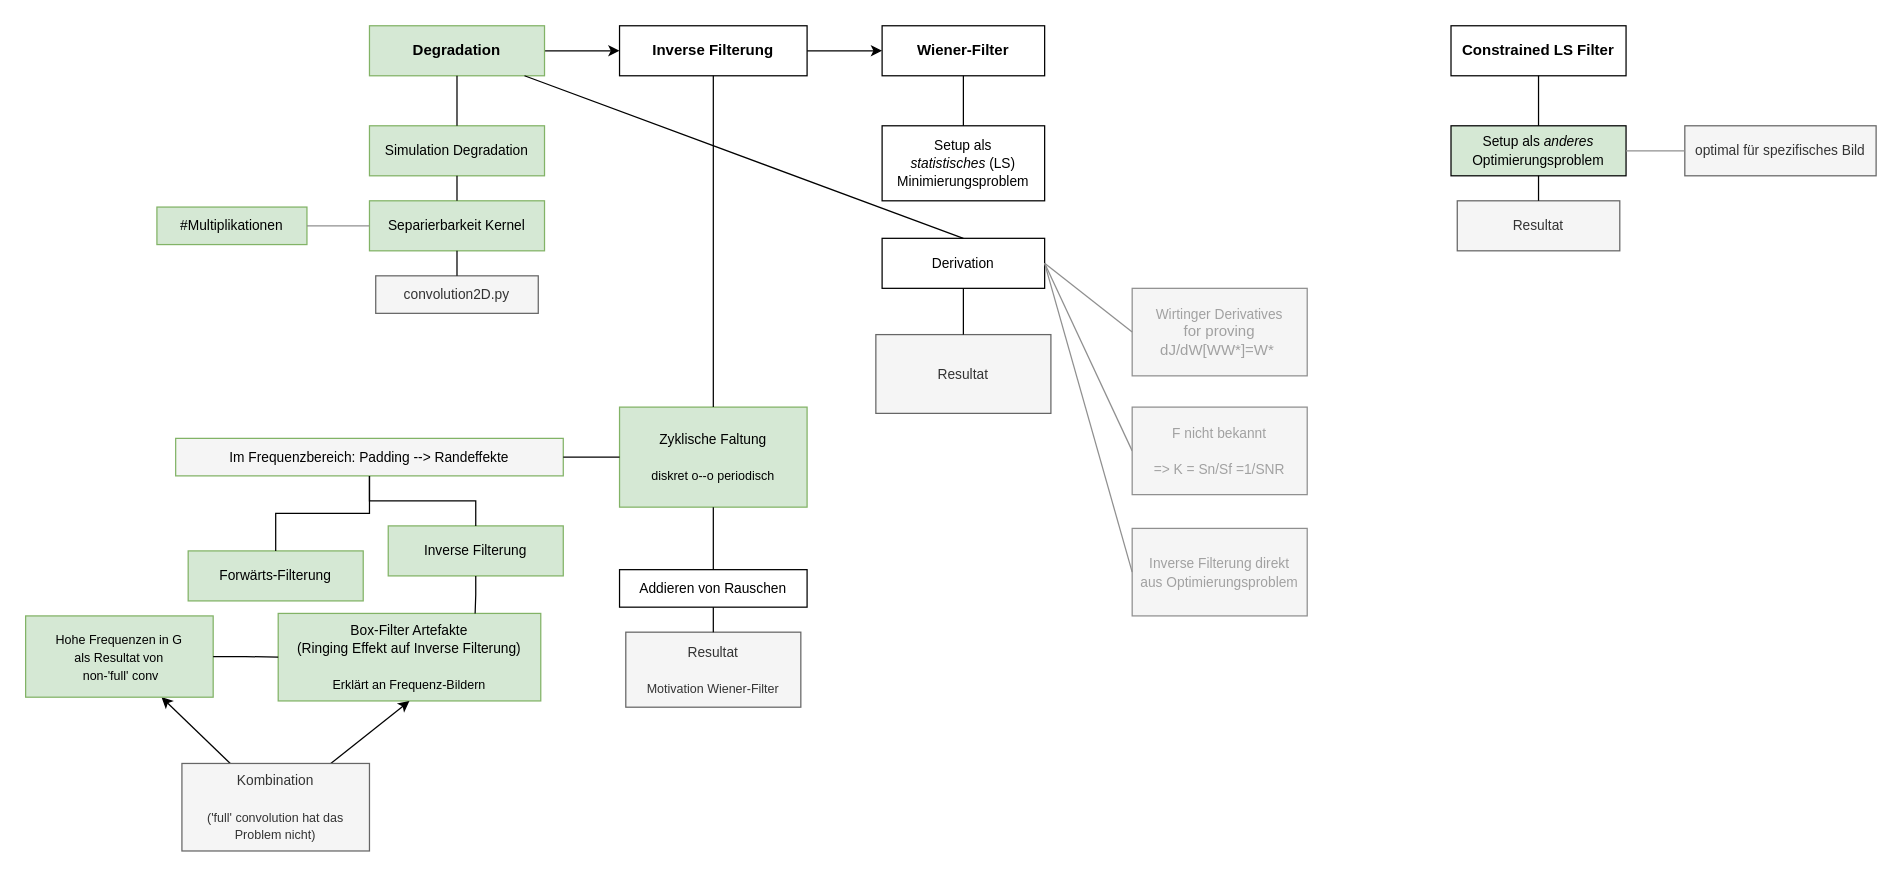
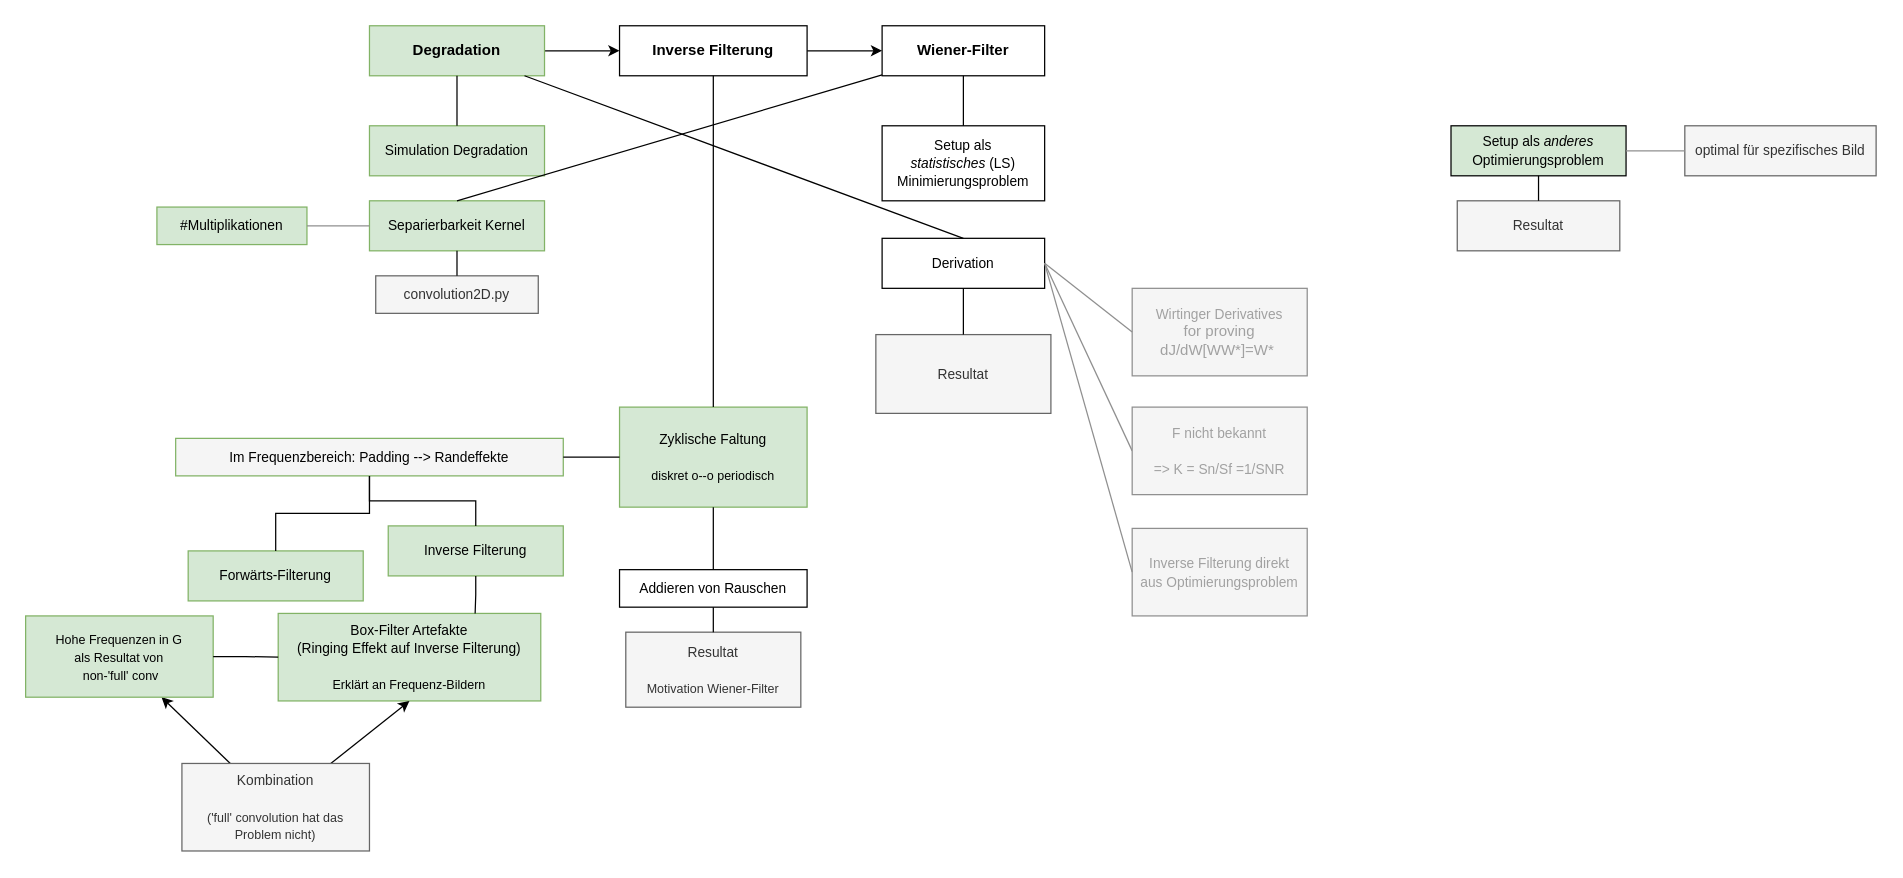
- <mxCell id="29" value="&lt;b&gt;Constrained LS Filter&lt;br&gt;&lt;/b&gt;" style="rounded=0;whiteSpace=wrap;html=1;" parent="1" vertex="1"><mxGeometry x="1160" y="20" width="140" height="40" as="geometry" /></mxCell>
- <mxCell id="31" value="" style="endArrow=none;html=1;rounded=0;exitX=0.5;exitY=0;exitDx=0;exitDy=0;entryX=0.5;entryY=1;entryDx=0;entryDy=0;" parent="1" source="30" target="29" edge="1"><mxGeometry width="50" height="50" relative="1" as="geometry"><mxPoint x="1035" y="110" as="sourcePoint" /><mxPoint x="1035" y="70" as="targetPoint" /></mxGeometry></mxCell>
- <mxCell id="10" value="" style="endArrow=none;html=1;rounded=0;exitX=0.5;exitY=0;exitDx=0;exitDy=0;entryX=0.5;entryY=1;entryDx=0;entryDy=0;" parent="1" source="4" target="8" edge="1"><mxGeometry width="50" height="50" relative="1" as="geometry"><mxPoint x="385" y="100" as="sourcePoint" /><mxPoint x="385" y="70" as="targetPoint" /></mxGeometry></mxCell>
+ <mxCell id="10" value="" style="endArrow=none;html=1;rounded=0;exitX=0.5;exitY=0;exitDx=0;exitDy=0;" parent="1" source="4" target="12" edge="1"><mxGeometry width="50" height="50" relative="1" as="geometry"><mxPoint x="385" y="100" as="sourcePoint" /><mxPoint x="385" y="70" as="targetPoint" /></mxGeometry></mxCell>
